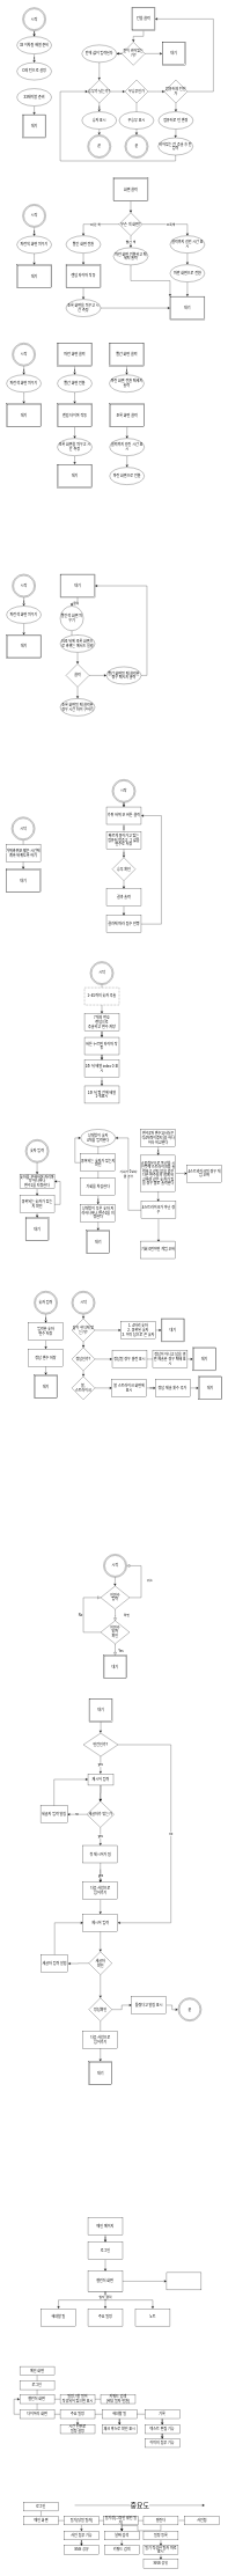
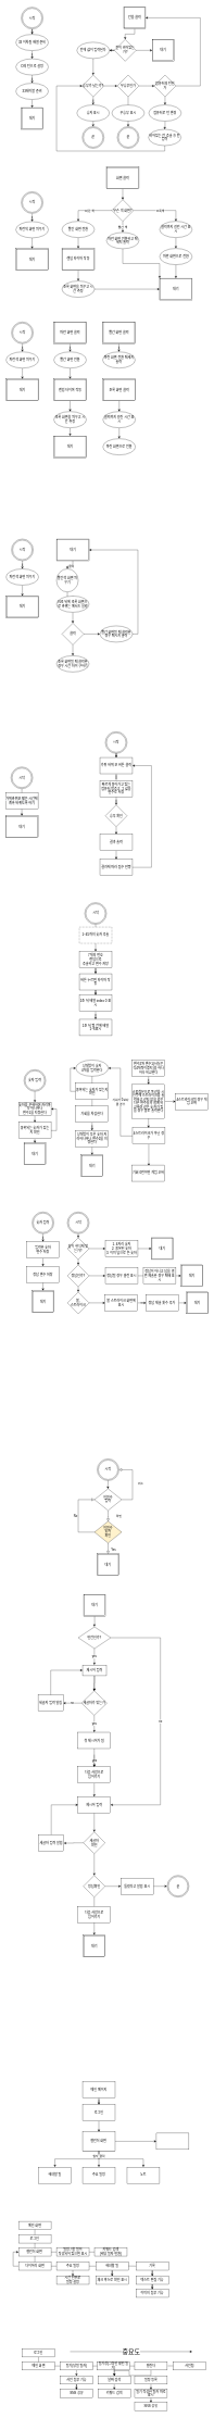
+ <mxCell id="194" value="" style="edgeStyle=orthogonalEdgeStyle;rounded=0;orthogonalLoop=1;jettySize=auto;html=1;" parent="1" source="195" target="197" edge="1"><mxGeometry relative="1" as="geometry" /></mxCell>
- <mxCell id="90" value="1. 4자리 숫자&lt;br&gt;2. 중복된 숫자&lt;br&gt;3. 이미 답으로 쓴 숫자" style="whiteSpace=wrap;html=1;" parent="1" vertex="1"><mxGeometry x="418" y="4566" width="120" height="60" as="geometry" /></mxCell>
+ <mxCell id="90" value="1. 4자리 숫자&lt;br&gt;2. 중복된 숫자&lt;br&gt;3. 이미 답으로 쓴 숫자" style="whiteSpace=wrap;html=1;" parent="1" vertex="1"><mxGeometry x="388" y="4566" width="120" height="60" as="geometry" /></mxCell>
- <mxCell id="7" value="인원수&lt;br&gt;숫자&lt;br&gt;확인" style="rhombus;whiteSpace=wrap;html=1;shadow=0;fontFamily=Helvetica;fontSize=12;align=center;strokeWidth=1;spacing=6;spacingTop=-4;" parent="1" vertex="1"><mxGeometry x="348" y="5601" width="100" height="80" as="geometry" /></mxCell>
+ <mxCell id="7" value="인원수&lt;br&gt;숫자&lt;br&gt;확인" style="rhombus;whiteSpace=wrap;html=1;shadow=0;fontFamily=Helvetica;fontSize=12;align=center;strokeWidth=1;spacing=6;spacingTop=-4;fillColor=#fff2cc;" parent="1" vertex="1"><mxGeometry x="348" y="5601" width="100" height="80" as="geometry" /></mxCell>
- <mxCell id="40" value="틀렸다고 알림 표시" style="whiteSpace=wrap;html=1;" parent="1" vertex="1"><mxGeometry x="455" y="6901" width="120" height="60" as="geometry" /></mxCell>
+ <mxCell id="40" value="틀렸다고 알림 표시" style="whiteSpace=wrap;html=1;" parent="1" vertex="1"><mxGeometry x="445" y="6916" width="120" height="60" as="geometry" /></mxCell>
